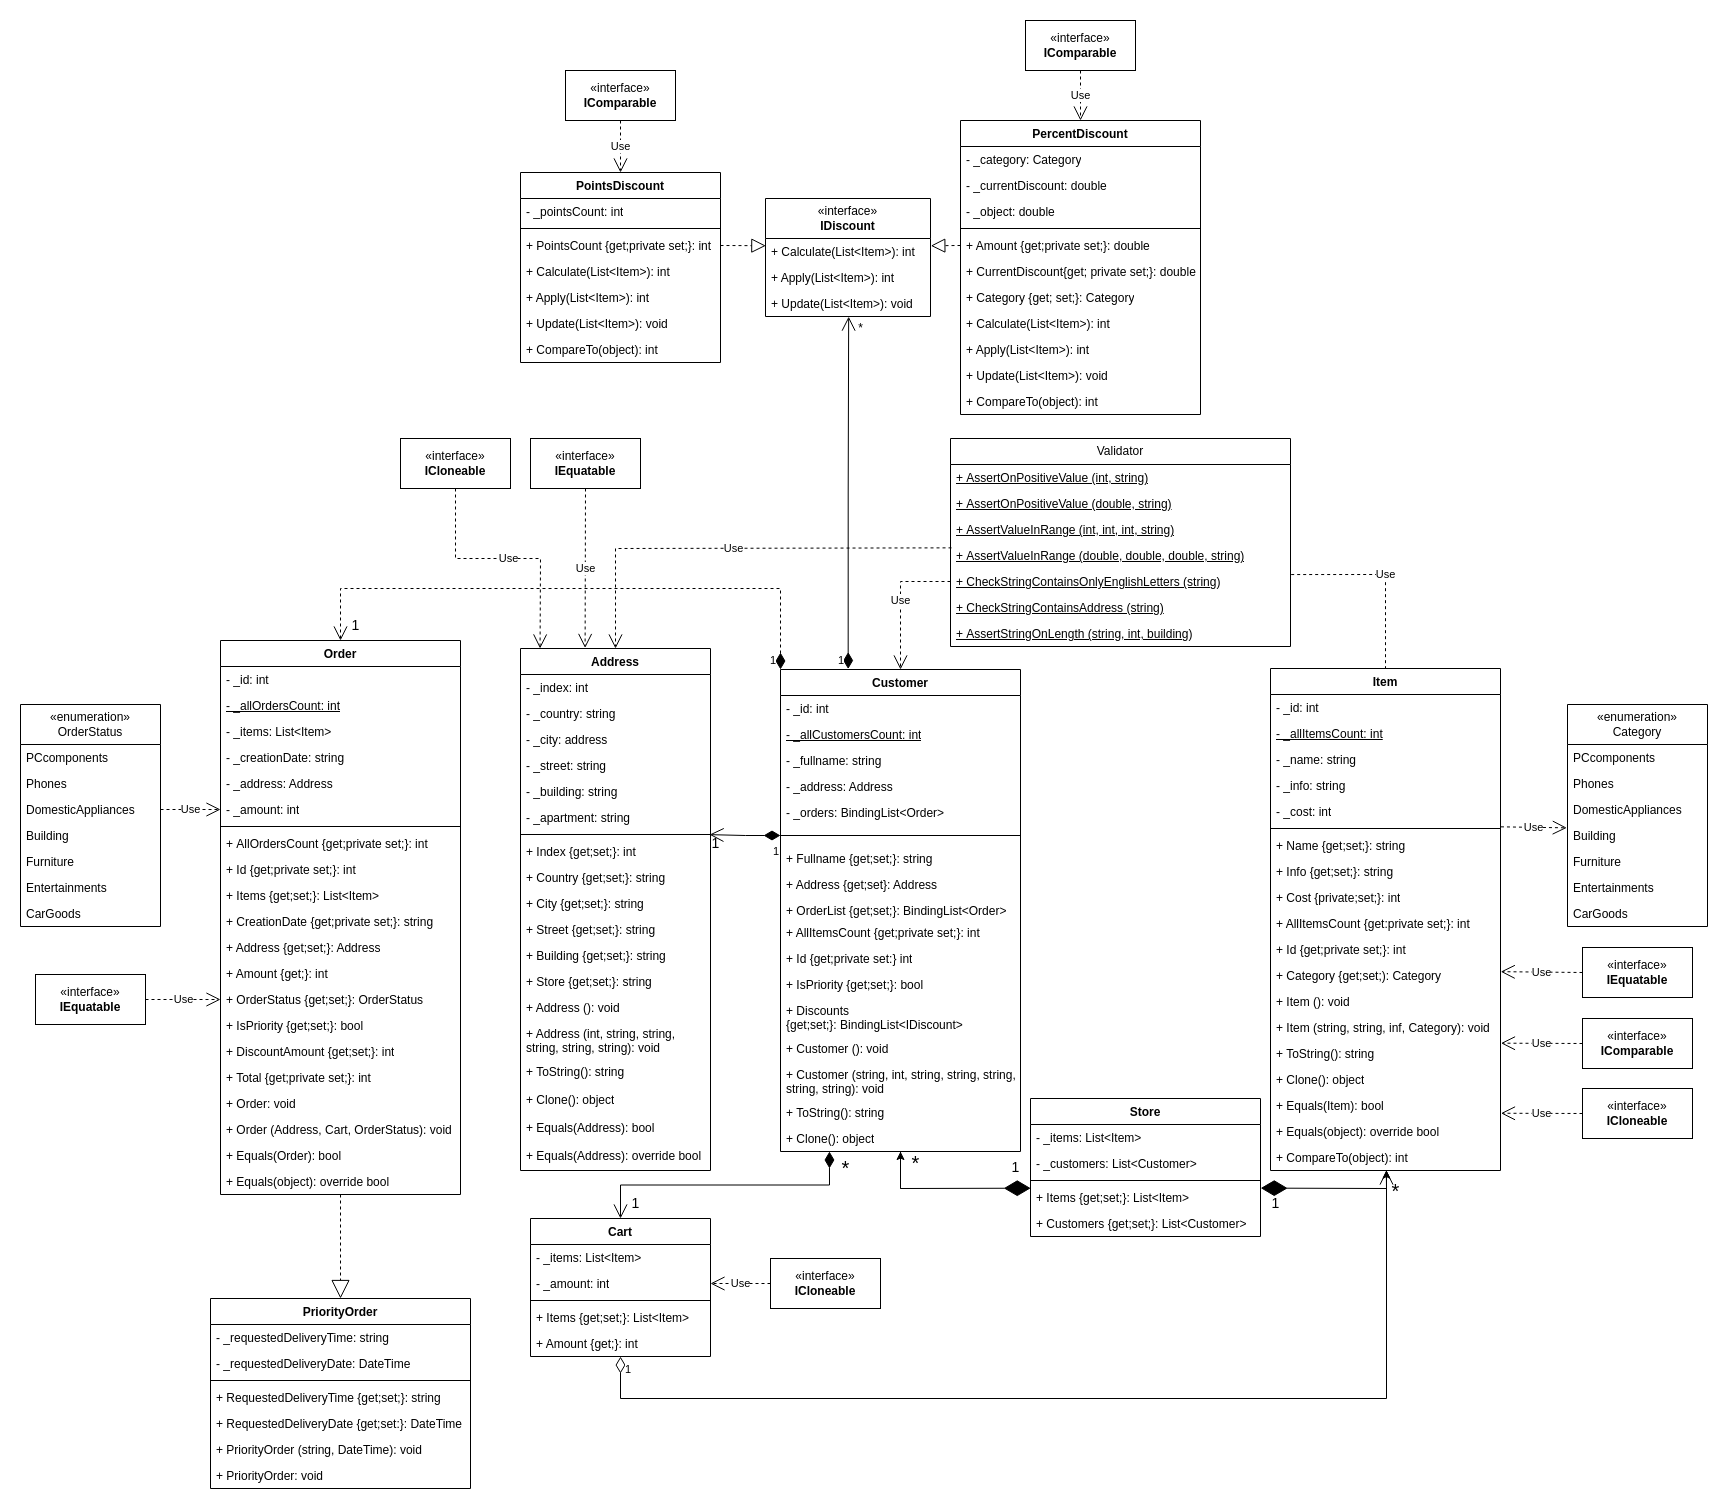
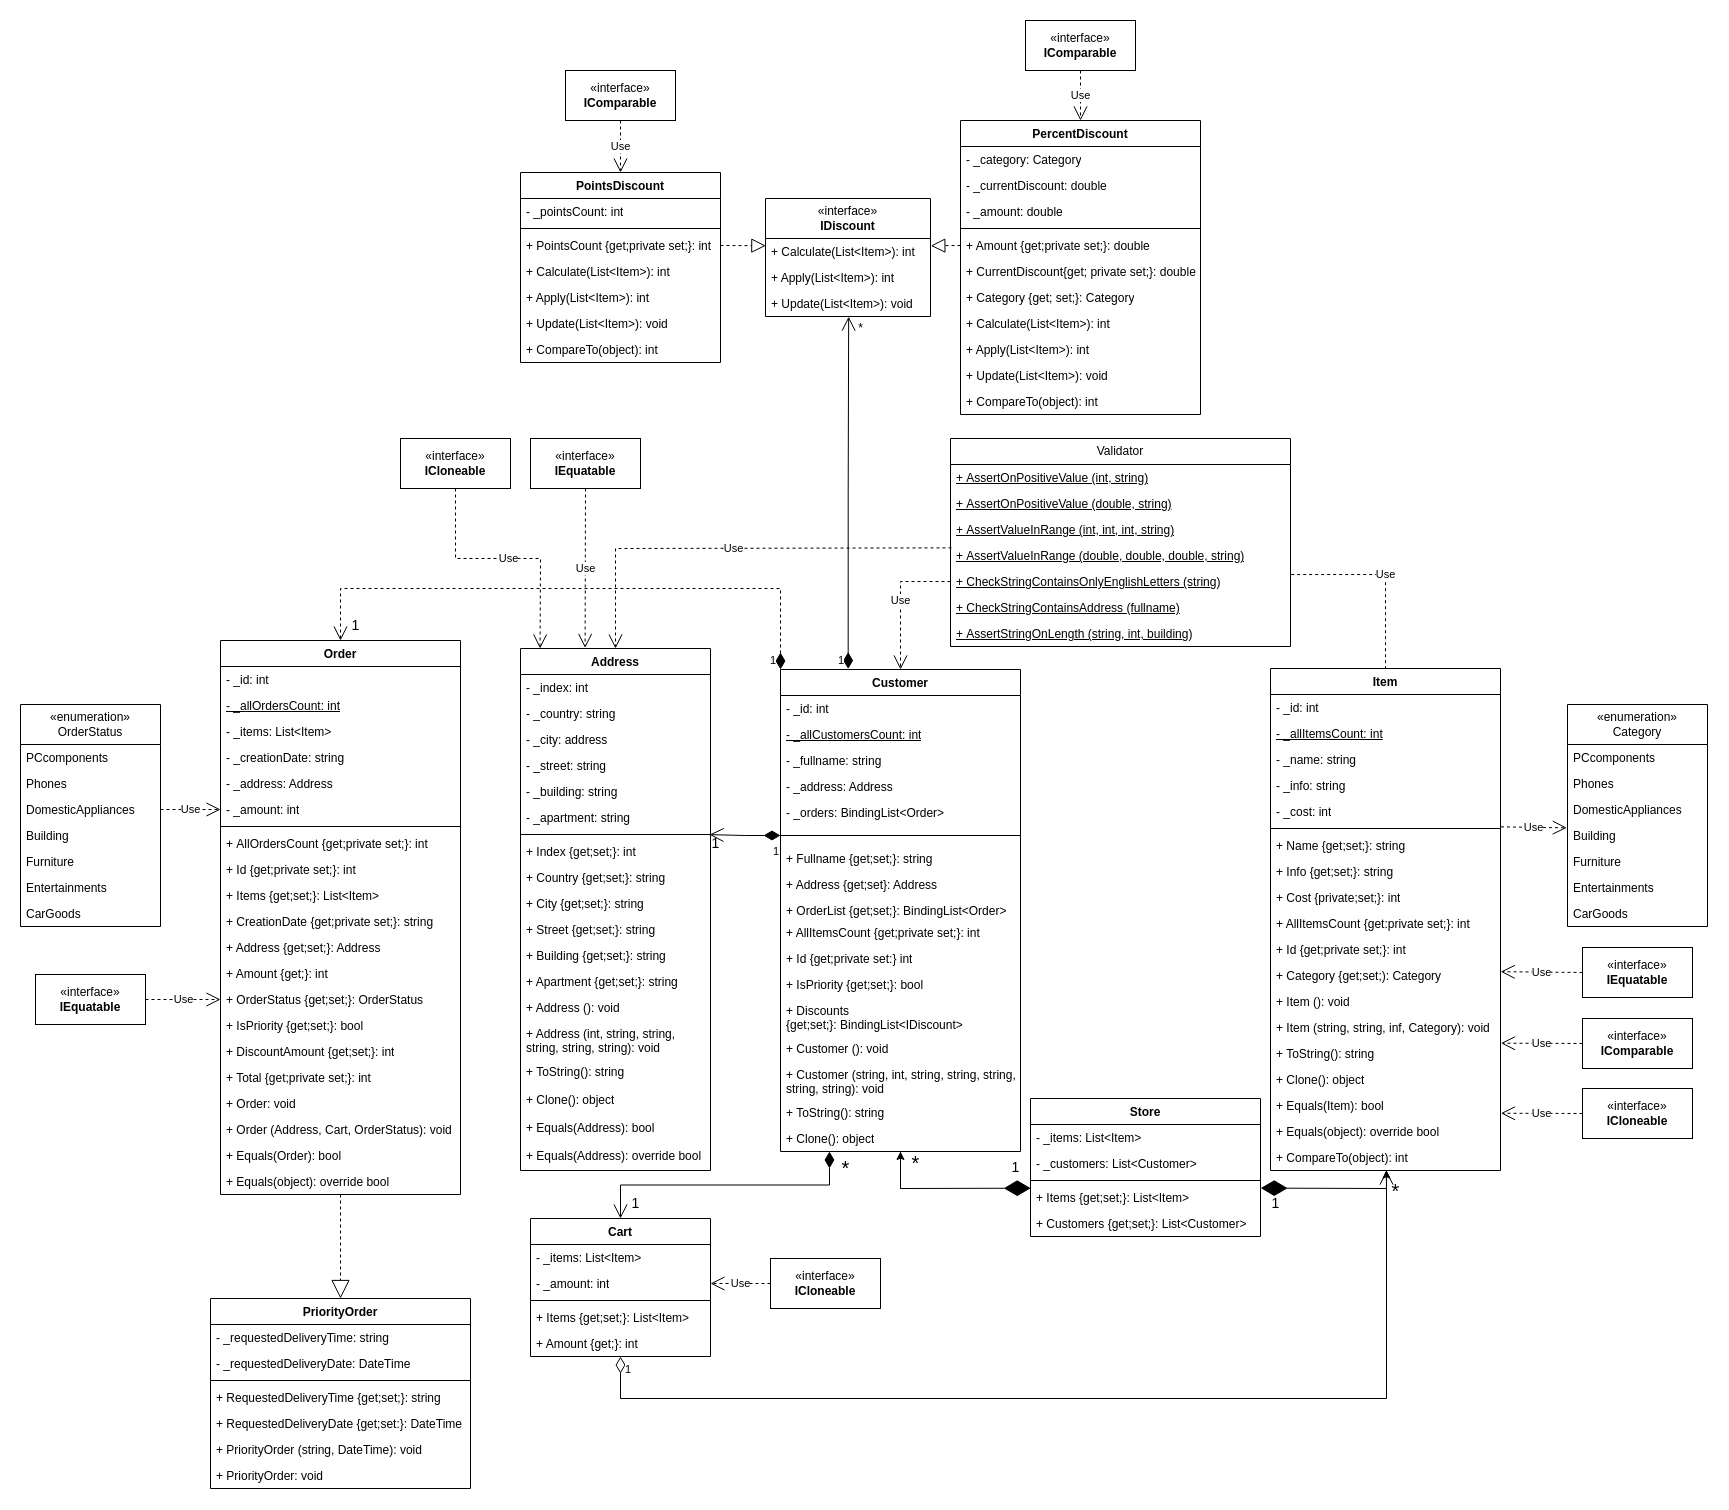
- <mxCell id="159" value="- _object: double" style="text;strokeColor=none;fillColor=none;align=left;verticalAlign=top;spacingLeft=4;spacingRight=4;overflow=hidden;rotatable=0;points=[[0,0.5],[1,0.5]];portConstraint=eastwest;whiteSpace=wrap;html=1;" parent="156" vertex="1"><mxGeometry y="78" width="240" height="26" as="geometry" /></mxCell>
+ <mxCell id="159" value="- _amount: double" style="text;strokeColor=none;fillColor=none;align=left;verticalAlign=top;spacingLeft=4;spacingRight=4;overflow=hidden;rotatable=0;points=[[0,0.5],[1,0.5]];portConstraint=eastwest;whiteSpace=wrap;html=1;" parent="156" vertex="1"><mxGeometry y="78" width="240" height="26" as="geometry" /></mxCell>
- <mxCell id="8" value="+&amp;nbsp;CheckStringContainsAddress (string)" style="text;strokeColor=none;fillColor=none;align=left;verticalAlign=top;spacingLeft=4;spacingRight=4;overflow=hidden;rotatable=0;points=[[0,0.5],[1,0.5]];portConstraint=eastwest;whiteSpace=wrap;html=1;rounded=0;fontStyle=4" parent="2" vertex="1"><mxGeometry y="156" width="340" height="26" as="geometry" /></mxCell>
+ <mxCell id="8" value="+&amp;nbsp;CheckStringContainsAddress (fullname)" style="text;strokeColor=none;fillColor=none;align=left;verticalAlign=top;spacingLeft=4;spacingRight=4;overflow=hidden;rotatable=0;points=[[0,0.5],[1,0.5]];portConstraint=eastwest;whiteSpace=wrap;html=1;rounded=0;fontStyle=4" parent="2" vertex="1"><mxGeometry y="156" width="340" height="26" as="geometry" /></mxCell>
- <mxCell id="61" value="+ Store {get;set;}: string" style="text;strokeColor=none;fillColor=none;align=left;verticalAlign=top;spacingLeft=4;spacingRight=4;overflow=hidden;rotatable=0;points=[[0,0.5],[1,0.5]];portConstraint=eastwest;whiteSpace=wrap;html=1;" parent="48" vertex="1"><mxGeometry y="320" width="190" height="26" as="geometry" /></mxCell>
+ <mxCell id="61" value="+ Apartment {get;set;}: string" style="text;strokeColor=none;fillColor=none;align=left;verticalAlign=top;spacingLeft=4;spacingRight=4;overflow=hidden;rotatable=0;points=[[0,0.5],[1,0.5]];portConstraint=eastwest;whiteSpace=wrap;html=1;" parent="48" vertex="1"><mxGeometry y="320" width="190" height="26" as="geometry" /></mxCell>
